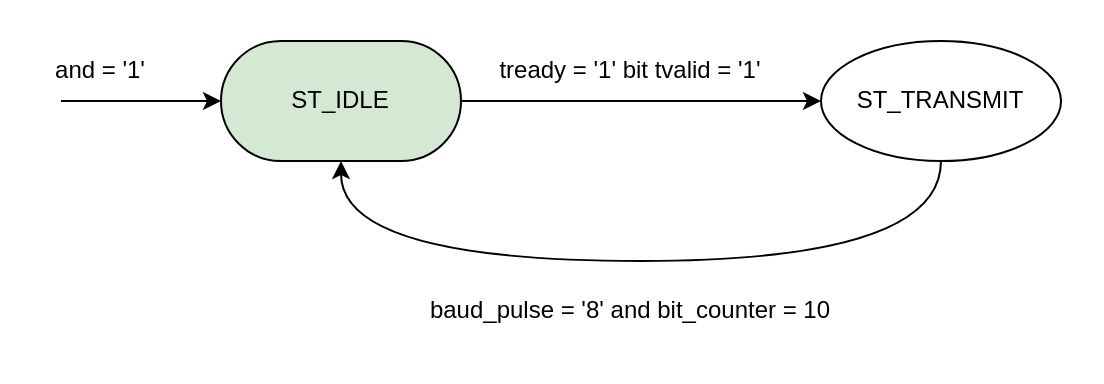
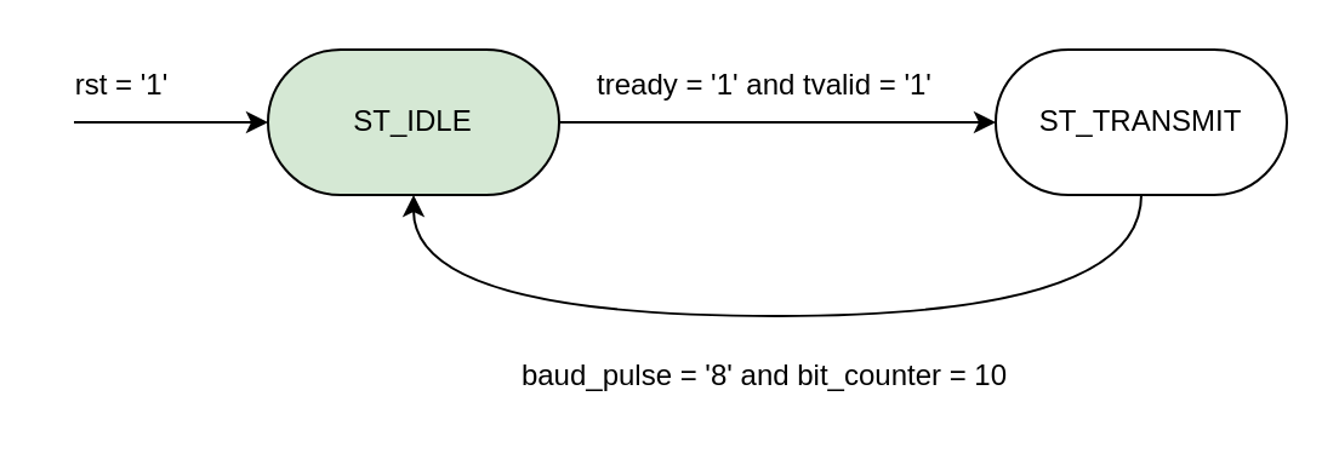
- <mxCell id="9" value="and = '1'" style="text;html=1;strokeColor=none;fillColor=none;align=center;verticalAlign=middle;whiteSpace=wrap;rounded=0;" vertex="1" parent="1"><mxGeometry x="20" y="20" width="60" height="30" as="geometry" /></mxCell>
+ <mxCell id="9" value="rst = '1'" style="text;html=1;strokeColor=none;fillColor=none;align=center;verticalAlign=middle;whiteSpace=wrap;rounded=0;" vertex="1" parent="1"><mxGeometry x="20" y="20" width="60" height="30" as="geometry" /></mxCell>
- <mxCell id="7" value="tready = '1' bit tvalid = '1'" style="text;html=1;strokeColor=none;fillColor=none;align=center;verticalAlign=middle;whiteSpace=wrap;rounded=0;" vertex="1" parent="1"><mxGeometry x="230" y="20" width="170" height="30" as="geometry" /></mxCell>
+ <mxCell id="7" value="tready = '1' and tvalid = '1'" style="text;html=1;strokeColor=none;fillColor=none;align=center;verticalAlign=middle;whiteSpace=wrap;rounded=0;" vertex="1" parent="1"><mxGeometry x="230" y="20" width="170" height="30" as="geometry" /></mxCell>
- <mxCell id="3" value="ST_TRANSMIT" style="ellipse;whiteSpace=wrap;html=1;arcSize=50;" vertex="1" parent="1"><mxGeometry x="410" y="20" width="120" height="60" as="geometry" /></mxCell>
+ <mxCell id="3" value="ST_TRANSMIT" style="rounded=1;whiteSpace=wrap;html=1;arcSize=50;" vertex="1" parent="1"><mxGeometry x="410" y="20" width="120" height="60" as="geometry" /></mxCell>
